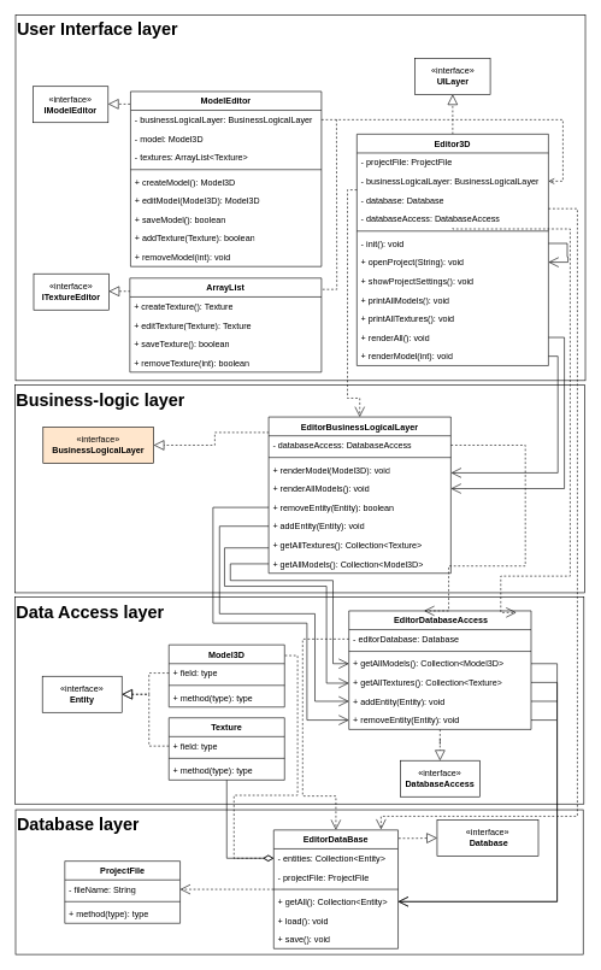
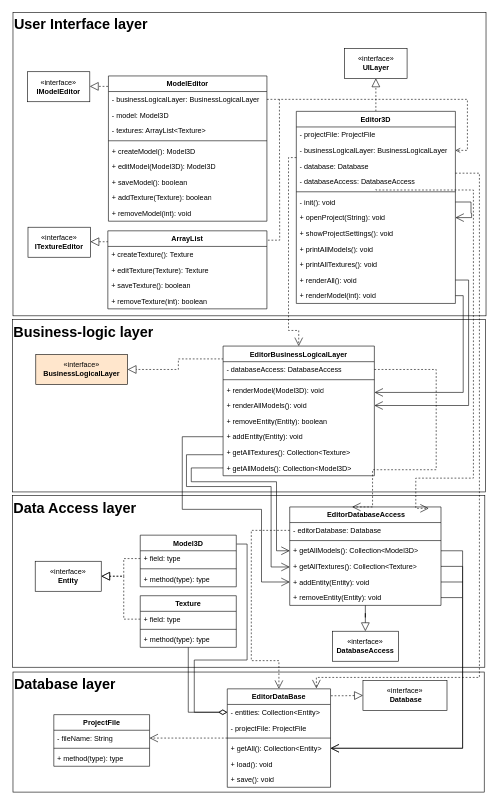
- <mxCell id="111" style="edgeStyle=orthogonalEdgeStyle;rounded=0;orthogonalLoop=1;jettySize=auto;html=1;entryX=0;entryY=0.5;entryDx=0;entryDy=0;endArrow=open;endFill=0;endSize=12;" edge="1" parent="1" source="80" target="15"><mxGeometry relative="1" as="geometry"><Array as="points"><mxPoint x="294" y="701" /><mxPoint x="294" y="861" /><mxPoint x="424" y="861" /><mxPoint x="424" y="995" /></Array></mxGeometry></mxCell>
- <mxCell id="6" style="edgeStyle=orthogonalEdgeStyle;rounded=0;orthogonalLoop=1;jettySize=auto;html=1;entryX=0.5;entryY=0;entryDx=0;entryDy=0;endSize=12;endArrow=block;endFill=0;dashed=1;" parent="1" source="7" target="16" edge="1"><mxGeometry relative="1" as="geometry" /></mxCell>
+ <mxCell id="6" style="edgeStyle=orthogonalEdgeStyle;rounded=0;orthogonalLoop=1;jettySize=auto;html=1;entryX=0.5;entryY=0;entryDx=0;entryDy=0;endSize=12;endArrow=block;endFill=0;dashed=0;" parent="1" source="7" target="16" edge="1"><mxGeometry relative="1" as="geometry" /></mxCell>
- <mxCell id="29" style="edgeStyle=orthogonalEdgeStyle;rounded=0;orthogonalLoop=1;jettySize=auto;html=1;entryX=0;entryY=0.5;entryDx=0;entryDy=0;endArrow=diamondThin;endFill=0;endSize=12;exitX=1.003;exitY=0.172;exitDx=0;exitDy=0;exitPerimeter=0;dashed=1;" parent="1" source="18" target="48" edge="1"><mxGeometry relative="1" as="geometry"><Array as="points"><mxPoint x="411" y="906" /><mxPoint x="411" y="1099" /><mxPoint x="323" y="1099" /><mxPoint x="323" y="1186" /></Array></mxGeometry></mxCell>
+ <mxCell id="29" style="edgeStyle=orthogonalEdgeStyle;rounded=0;orthogonalLoop=1;jettySize=auto;html=1;entryX=0;entryY=0.5;entryDx=0;entryDy=0;endArrow=diamondThin;endFill=0;endSize=12;exitX=1.003;exitY=0.172;exitDx=0;exitDy=0;exitPerimeter=0;" parent="1" source="18" target="48" edge="1"><mxGeometry relative="1" as="geometry"><Array as="points"><mxPoint x="411" y="906" /><mxPoint x="411" y="1099" /><mxPoint x="323" y="1099" /><mxPoint x="323" y="1186" /></Array></mxGeometry></mxCell>
